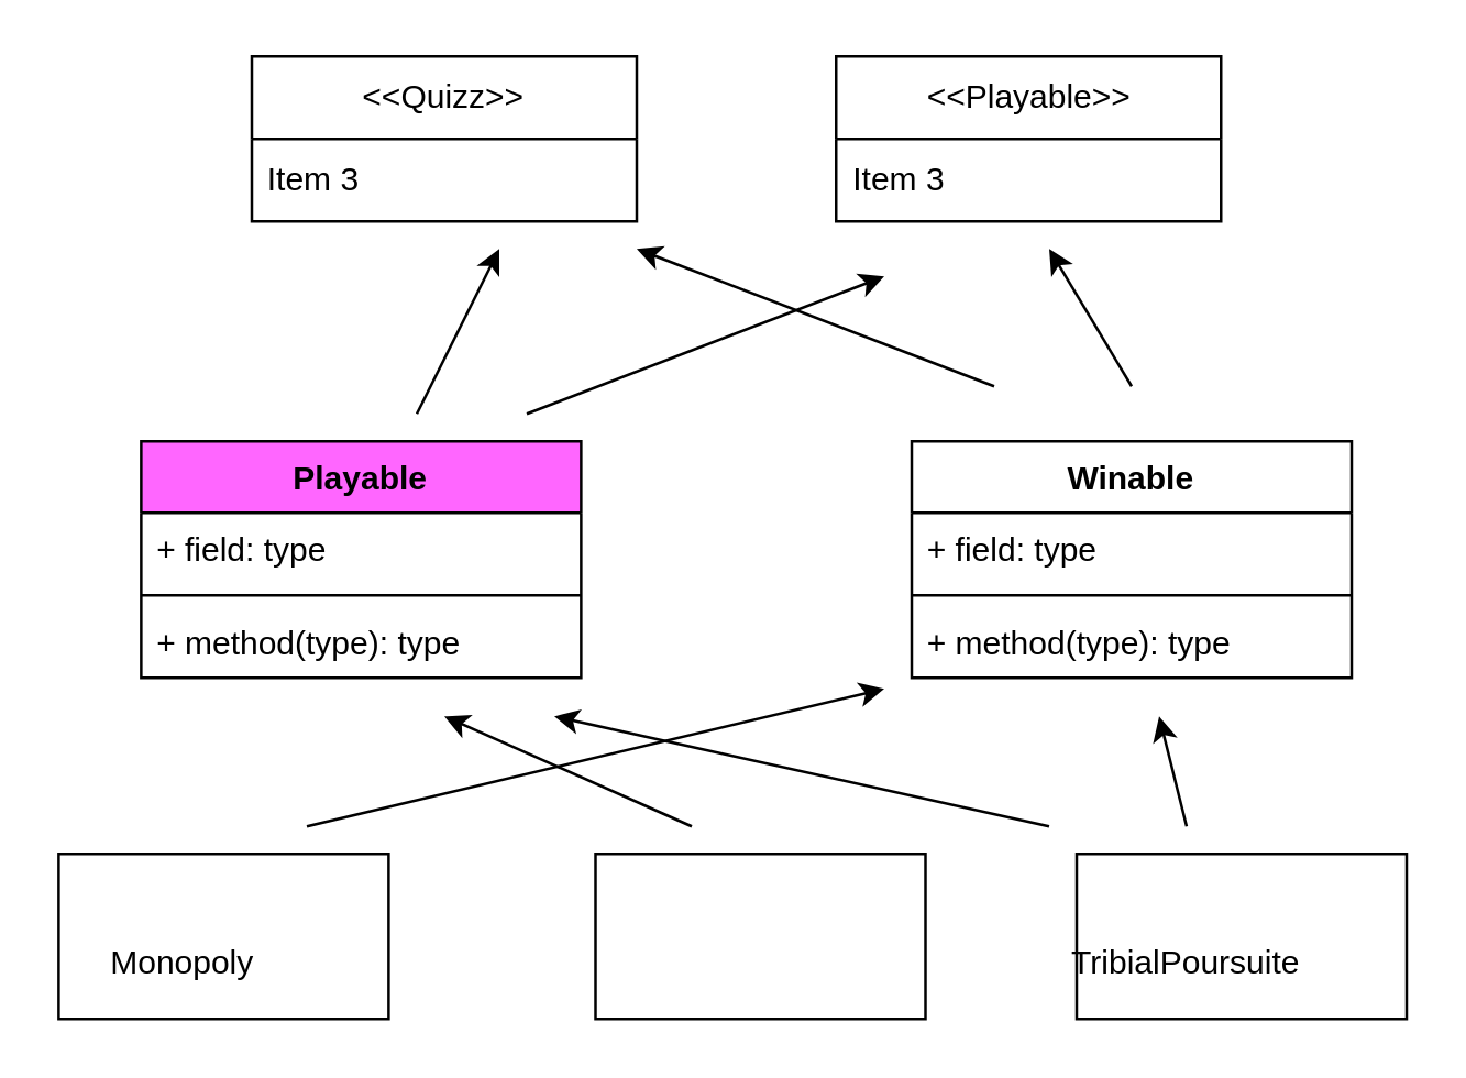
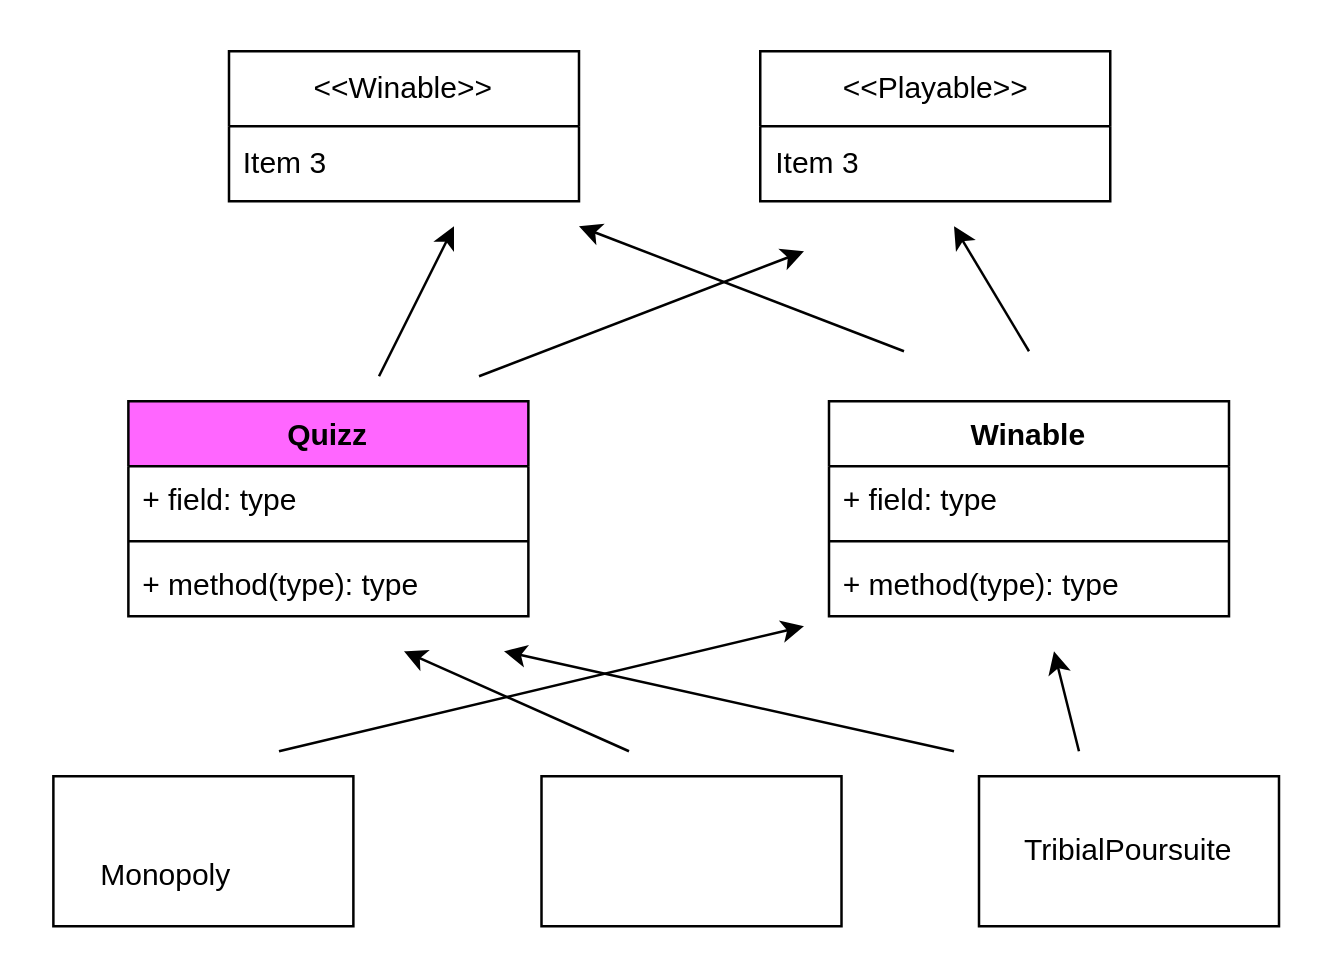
- <mxCell id="7" value="&amp;lt;&amp;lt;Quizz&amp;gt;&amp;gt;" style="swimlane;fontStyle=0;childLayout=stackLayout;horizontal=1;startSize=30;horizontalStack=0;resizeParent=1;resizeParentMax=0;resizeLast=0;collapsible=1;marginBottom=0;whiteSpace=wrap;html=1;" parent="1" vertex="1"><mxGeometry x="91" y="20" width="140" height="60" as="geometry" /></mxCell>
+ <mxCell id="7" value="&amp;lt;&amp;lt;Winable&amp;gt;&amp;gt;" style="swimlane;fontStyle=0;childLayout=stackLayout;horizontal=1;startSize=30;horizontalStack=0;resizeParent=1;resizeParentMax=0;resizeLast=0;collapsible=1;marginBottom=0;whiteSpace=wrap;html=1;" parent="1" vertex="1"><mxGeometry x="91" y="20" width="140" height="60" as="geometry" /></mxCell>
- <mxCell id="9" value="Playable" style="swimlane;fontStyle=1;align=center;verticalAlign=top;childLayout=stackLayout;horizontal=1;startSize=26;horizontalStack=0;resizeParent=1;resizeParentMax=0;resizeLast=0;collapsible=1;marginBottom=0;fillColor=#FF66FF;" parent="1" vertex="1"><mxGeometry x="50.75" y="160" width="160" height="86" as="geometry" /></mxCell>
+ <mxCell id="9" value="Quizz" style="swimlane;fontStyle=1;align=center;verticalAlign=top;childLayout=stackLayout;horizontal=1;startSize=26;horizontalStack=0;resizeParent=1;resizeParentMax=0;resizeLast=0;collapsible=1;marginBottom=0;fillColor=#FF66FF;" parent="1" vertex="1"><mxGeometry x="50.75" y="160" width="160" height="86" as="geometry" /></mxCell>
- <mxCell id="6" value="TribialPoursuite" style="text;html=1;strokeColor=none;fillColor=none;align=center;verticalAlign=middle;whiteSpace=wrap;rounded=0;" parent="1" vertex="1"><mxGeometry x="401" y="335" width="60" height="30" as="geometry" /></mxCell>
+ <mxCell id="6" value="TribialPoursuite" style="text;html=1;strokeColor=none;fillColor=none;align=center;verticalAlign=middle;whiteSpace=wrap;rounded=0;" parent="1" vertex="1"><mxGeometry x="421" y="325" width="60" height="30" as="geometry" /></mxCell>
